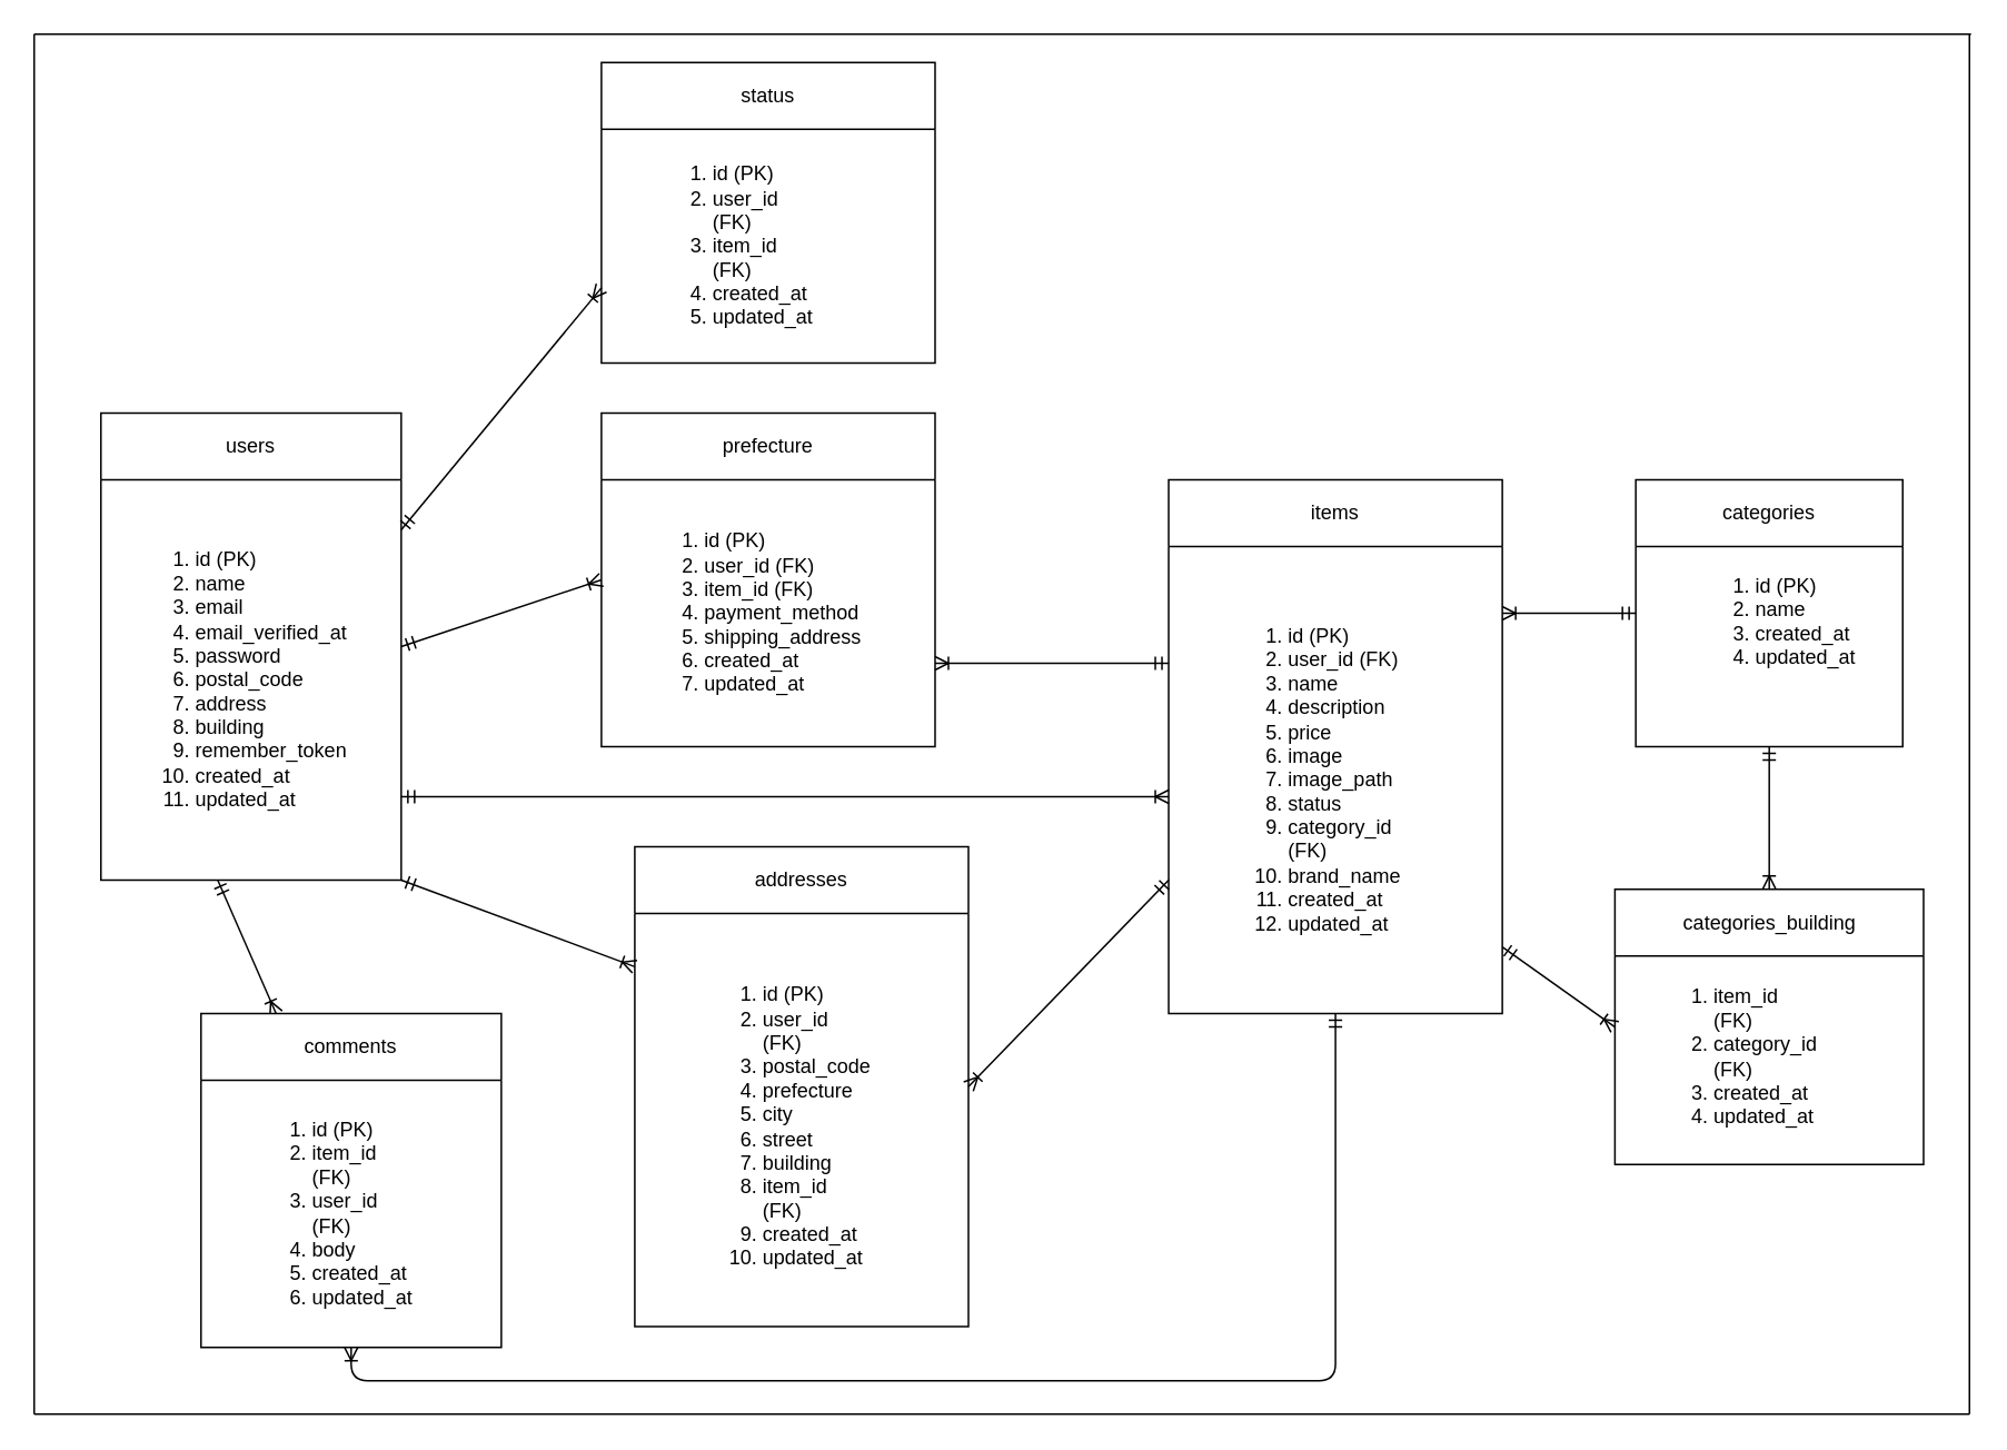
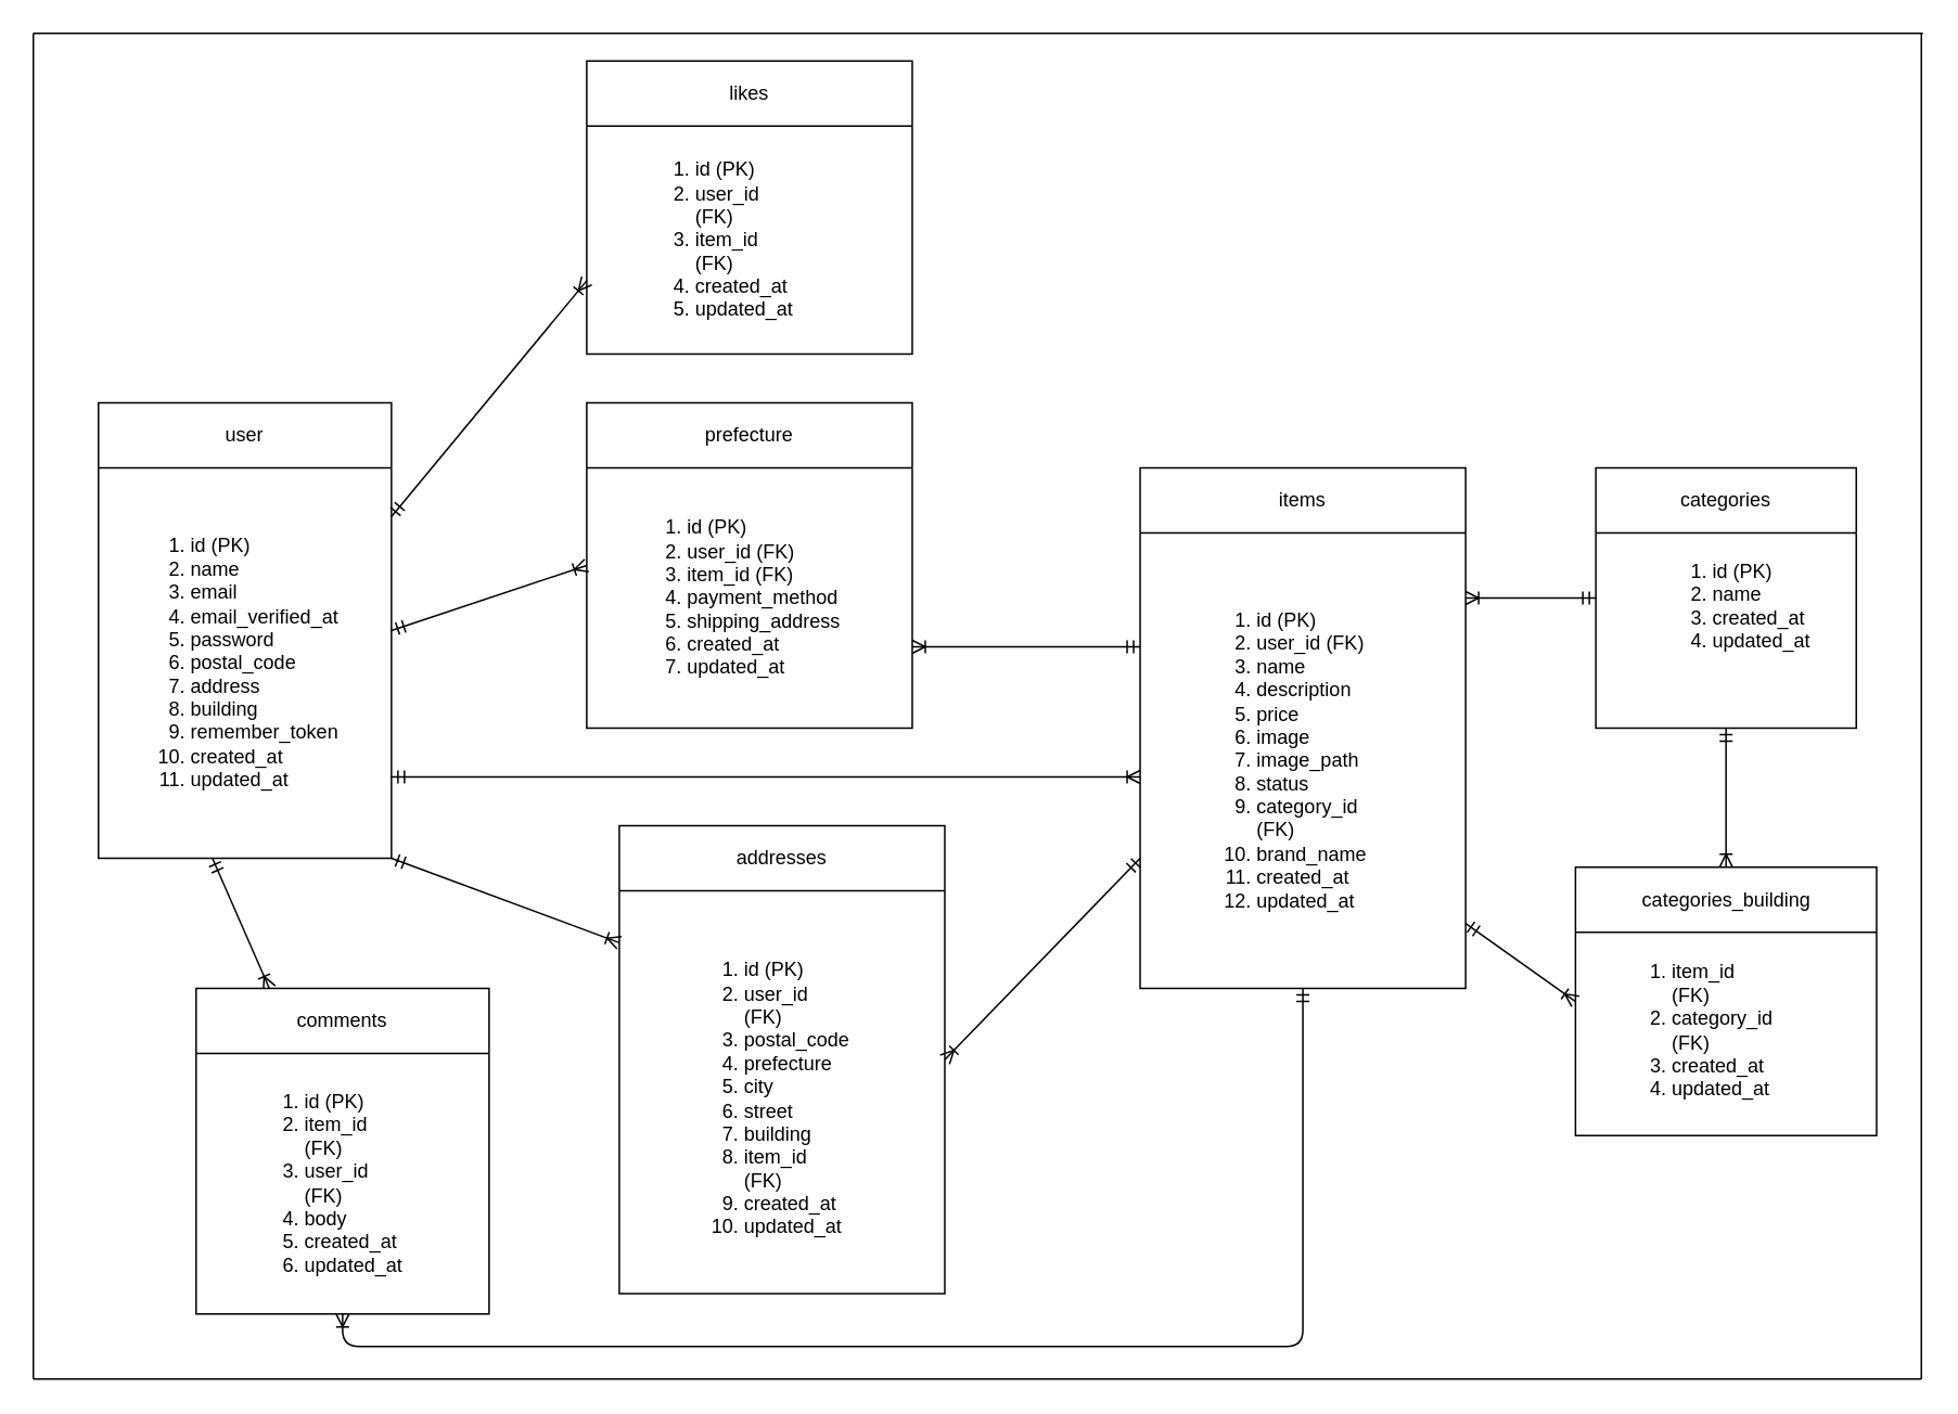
- <mxCell id="15" value="status" style="shape=swimlane;whiteSpace=wrap;html=1;" parent="1" vertex="1"><mxGeometry x="360" y="37" width="200" height="180" as="geometry" /></mxCell>
+ <mxCell id="15" value="likes" style="shape=swimlane;whiteSpace=wrap;html=1;" parent="1" vertex="1"><mxGeometry x="360" y="37" width="200" height="180" as="geometry" /></mxCell>
- <mxCell id="2" value="users" style="shape=swimlane;whiteSpace=wrap;html=1;" parent="1" vertex="1"><mxGeometry x="60" y="247" width="180" height="280" as="geometry" /></mxCell>
+ <mxCell id="2" value="user" style="shape=swimlane;whiteSpace=wrap;html=1;" parent="1" vertex="1"><mxGeometry x="60" y="247" width="180" height="280" as="geometry" /></mxCell>
